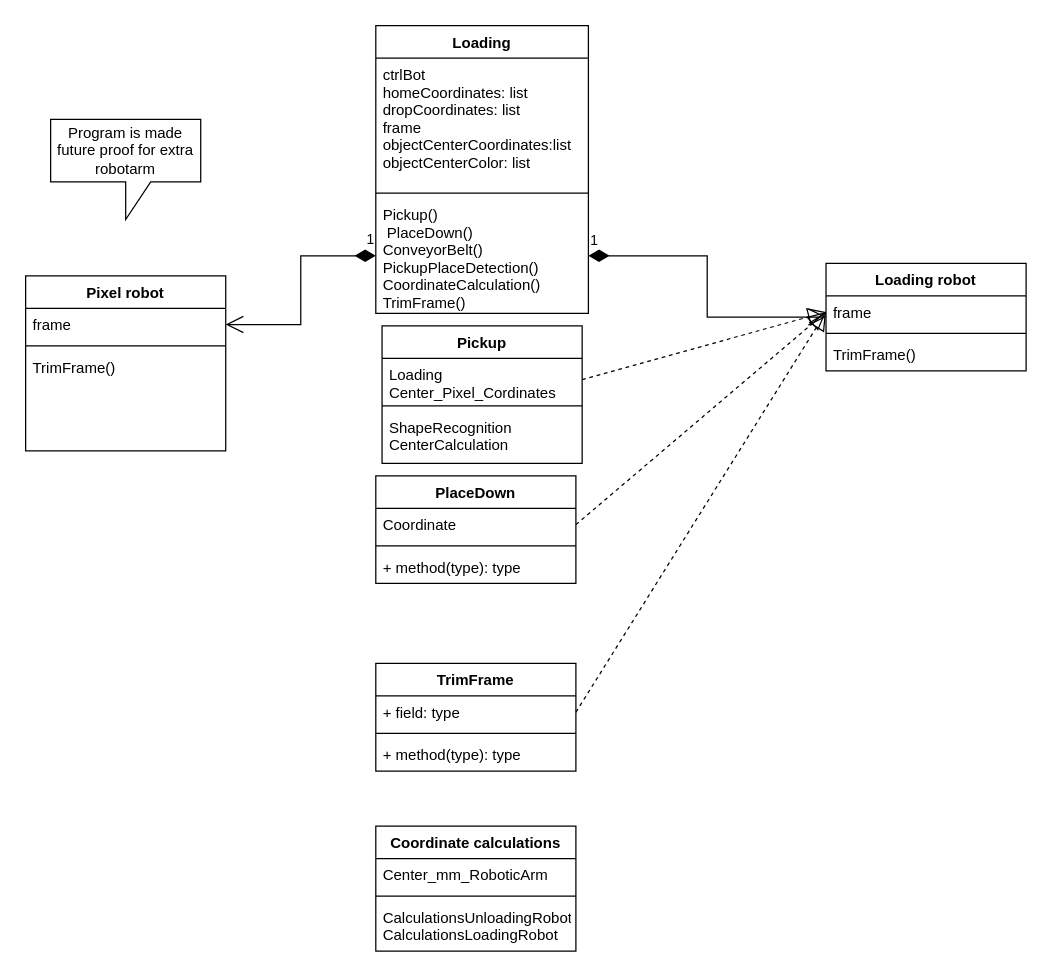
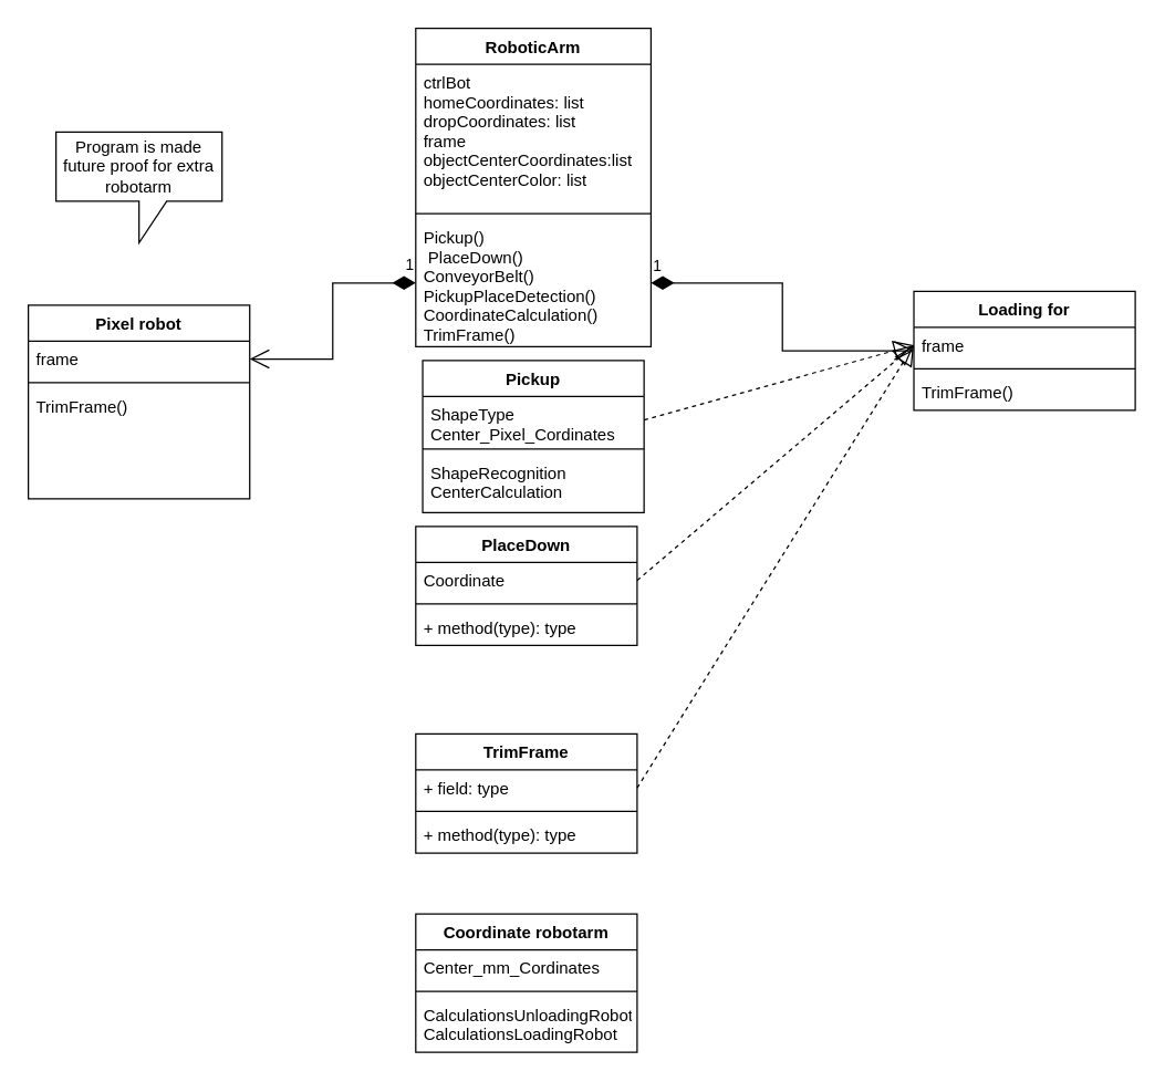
- <mxCell id="2" value="Loading" style="swimlane;fontStyle=1;align=center;verticalAlign=top;childLayout=stackLayout;horizontal=1;startSize=26;horizontalStack=0;resizeParent=1;resizeParentMax=0;resizeLast=0;collapsible=1;marginBottom=0;" parent="1" vertex="1"><mxGeometry x="300" y="20" width="170" height="230" as="geometry" /></mxCell>
+ <mxCell id="2" value="RoboticArm" style="swimlane;fontStyle=1;align=center;verticalAlign=top;childLayout=stackLayout;horizontal=1;startSize=26;horizontalStack=0;resizeParent=1;resizeParentMax=0;resizeLast=0;collapsible=1;marginBottom=0;" parent="1" vertex="1"><mxGeometry x="300" y="20" width="170" height="230" as="geometry" /></mxCell>
- <mxCell id="19" value="Loading robot" style="swimlane;fontStyle=1;align=center;verticalAlign=top;childLayout=stackLayout;horizontal=1;startSize=26;horizontalStack=0;resizeParent=1;resizeParentMax=0;resizeLast=0;collapsible=1;marginBottom=0;flipH=1;" parent="1" vertex="1"><mxGeometry x="660" y="210" width="160" height="86" as="geometry" /></mxCell>
+ <mxCell id="19" value="Loading for" style="swimlane;fontStyle=1;align=center;verticalAlign=top;childLayout=stackLayout;horizontal=1;startSize=26;horizontalStack=0;resizeParent=1;resizeParentMax=0;resizeLast=0;collapsible=1;marginBottom=0;flipH=1;" parent="1" vertex="1"><mxGeometry x="660" y="210" width="160" height="86" as="geometry" /></mxCell>
- <mxCell id="11" value="Loading&#10;Center_Pixel_Cordinates" style="text;strokeColor=none;fillColor=none;align=left;verticalAlign=top;spacingLeft=4;spacingRight=4;overflow=hidden;rotatable=0;points=[[0,0.5],[1,0.5]];portConstraint=eastwest;" parent="10" vertex="1"><mxGeometry y="26" width="160" height="34" as="geometry" /></mxCell>
+ <mxCell id="11" value="ShapeType&#10;Center_Pixel_Cordinates" style="text;strokeColor=none;fillColor=none;align=left;verticalAlign=top;spacingLeft=4;spacingRight=4;overflow=hidden;rotatable=0;points=[[0,0.5],[1,0.5]];portConstraint=eastwest;" parent="10" vertex="1"><mxGeometry y="26" width="160" height="34" as="geometry" /></mxCell>
- <mxCell id="27" value="Coordinate calculations" style="swimlane;fontStyle=1;align=center;verticalAlign=top;childLayout=stackLayout;horizontal=1;startSize=26;horizontalStack=0;resizeParent=1;resizeParentMax=0;resizeLast=0;collapsible=1;marginBottom=0;" parent="1" vertex="1"><mxGeometry x="300" y="660" width="160" height="100" as="geometry" /></mxCell>
+ <mxCell id="27" value="Coordinate robotarm" style="swimlane;fontStyle=1;align=center;verticalAlign=top;childLayout=stackLayout;horizontal=1;startSize=26;horizontalStack=0;resizeParent=1;resizeParentMax=0;resizeLast=0;collapsible=1;marginBottom=0;" parent="1" vertex="1"><mxGeometry x="300" y="660" width="160" height="100" as="geometry" /></mxCell>
- <mxCell id="28" value="Center_mm_RoboticArm" style="text;strokeColor=none;fillColor=none;align=left;verticalAlign=top;spacingLeft=4;spacingRight=4;overflow=hidden;rotatable=0;points=[[0,0.5],[1,0.5]];portConstraint=eastwest;" parent="27" vertex="1"><mxGeometry y="26" width="160" height="26" as="geometry" /></mxCell>
+ <mxCell id="28" value="Center_mm_Cordinates" style="text;strokeColor=none;fillColor=none;align=left;verticalAlign=top;spacingLeft=4;spacingRight=4;overflow=hidden;rotatable=0;points=[[0,0.5],[1,0.5]];portConstraint=eastwest;" parent="27" vertex="1"><mxGeometry y="26" width="160" height="26" as="geometry" /></mxCell>
